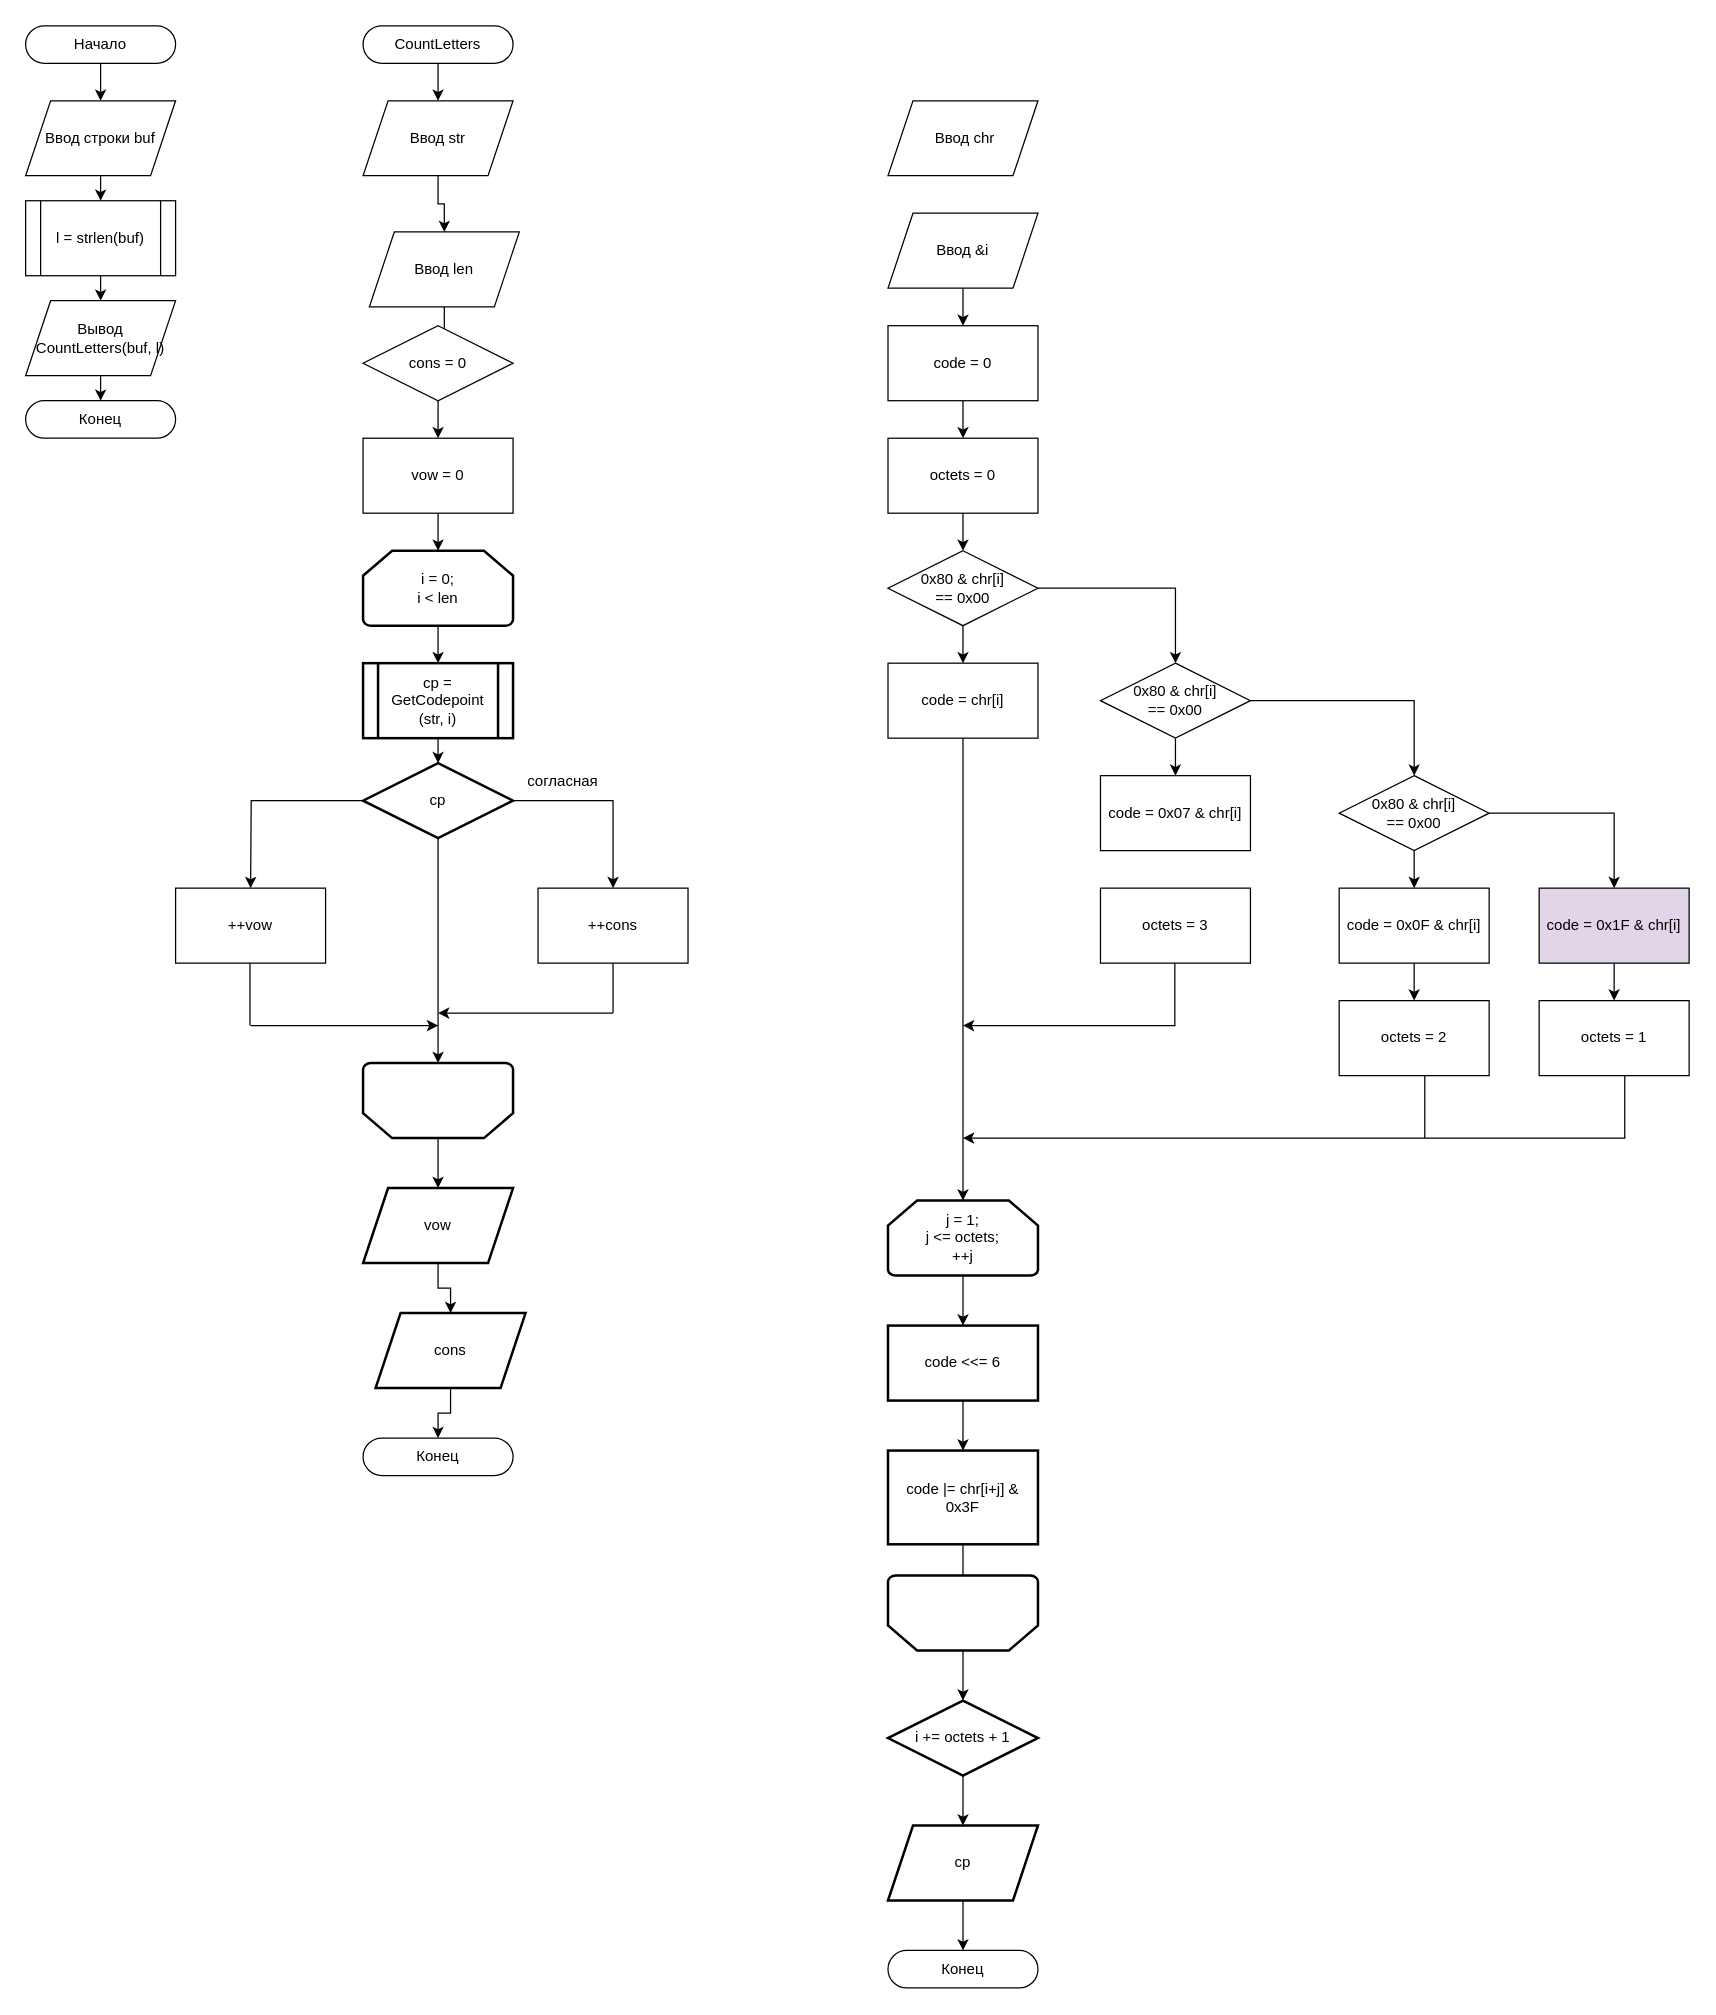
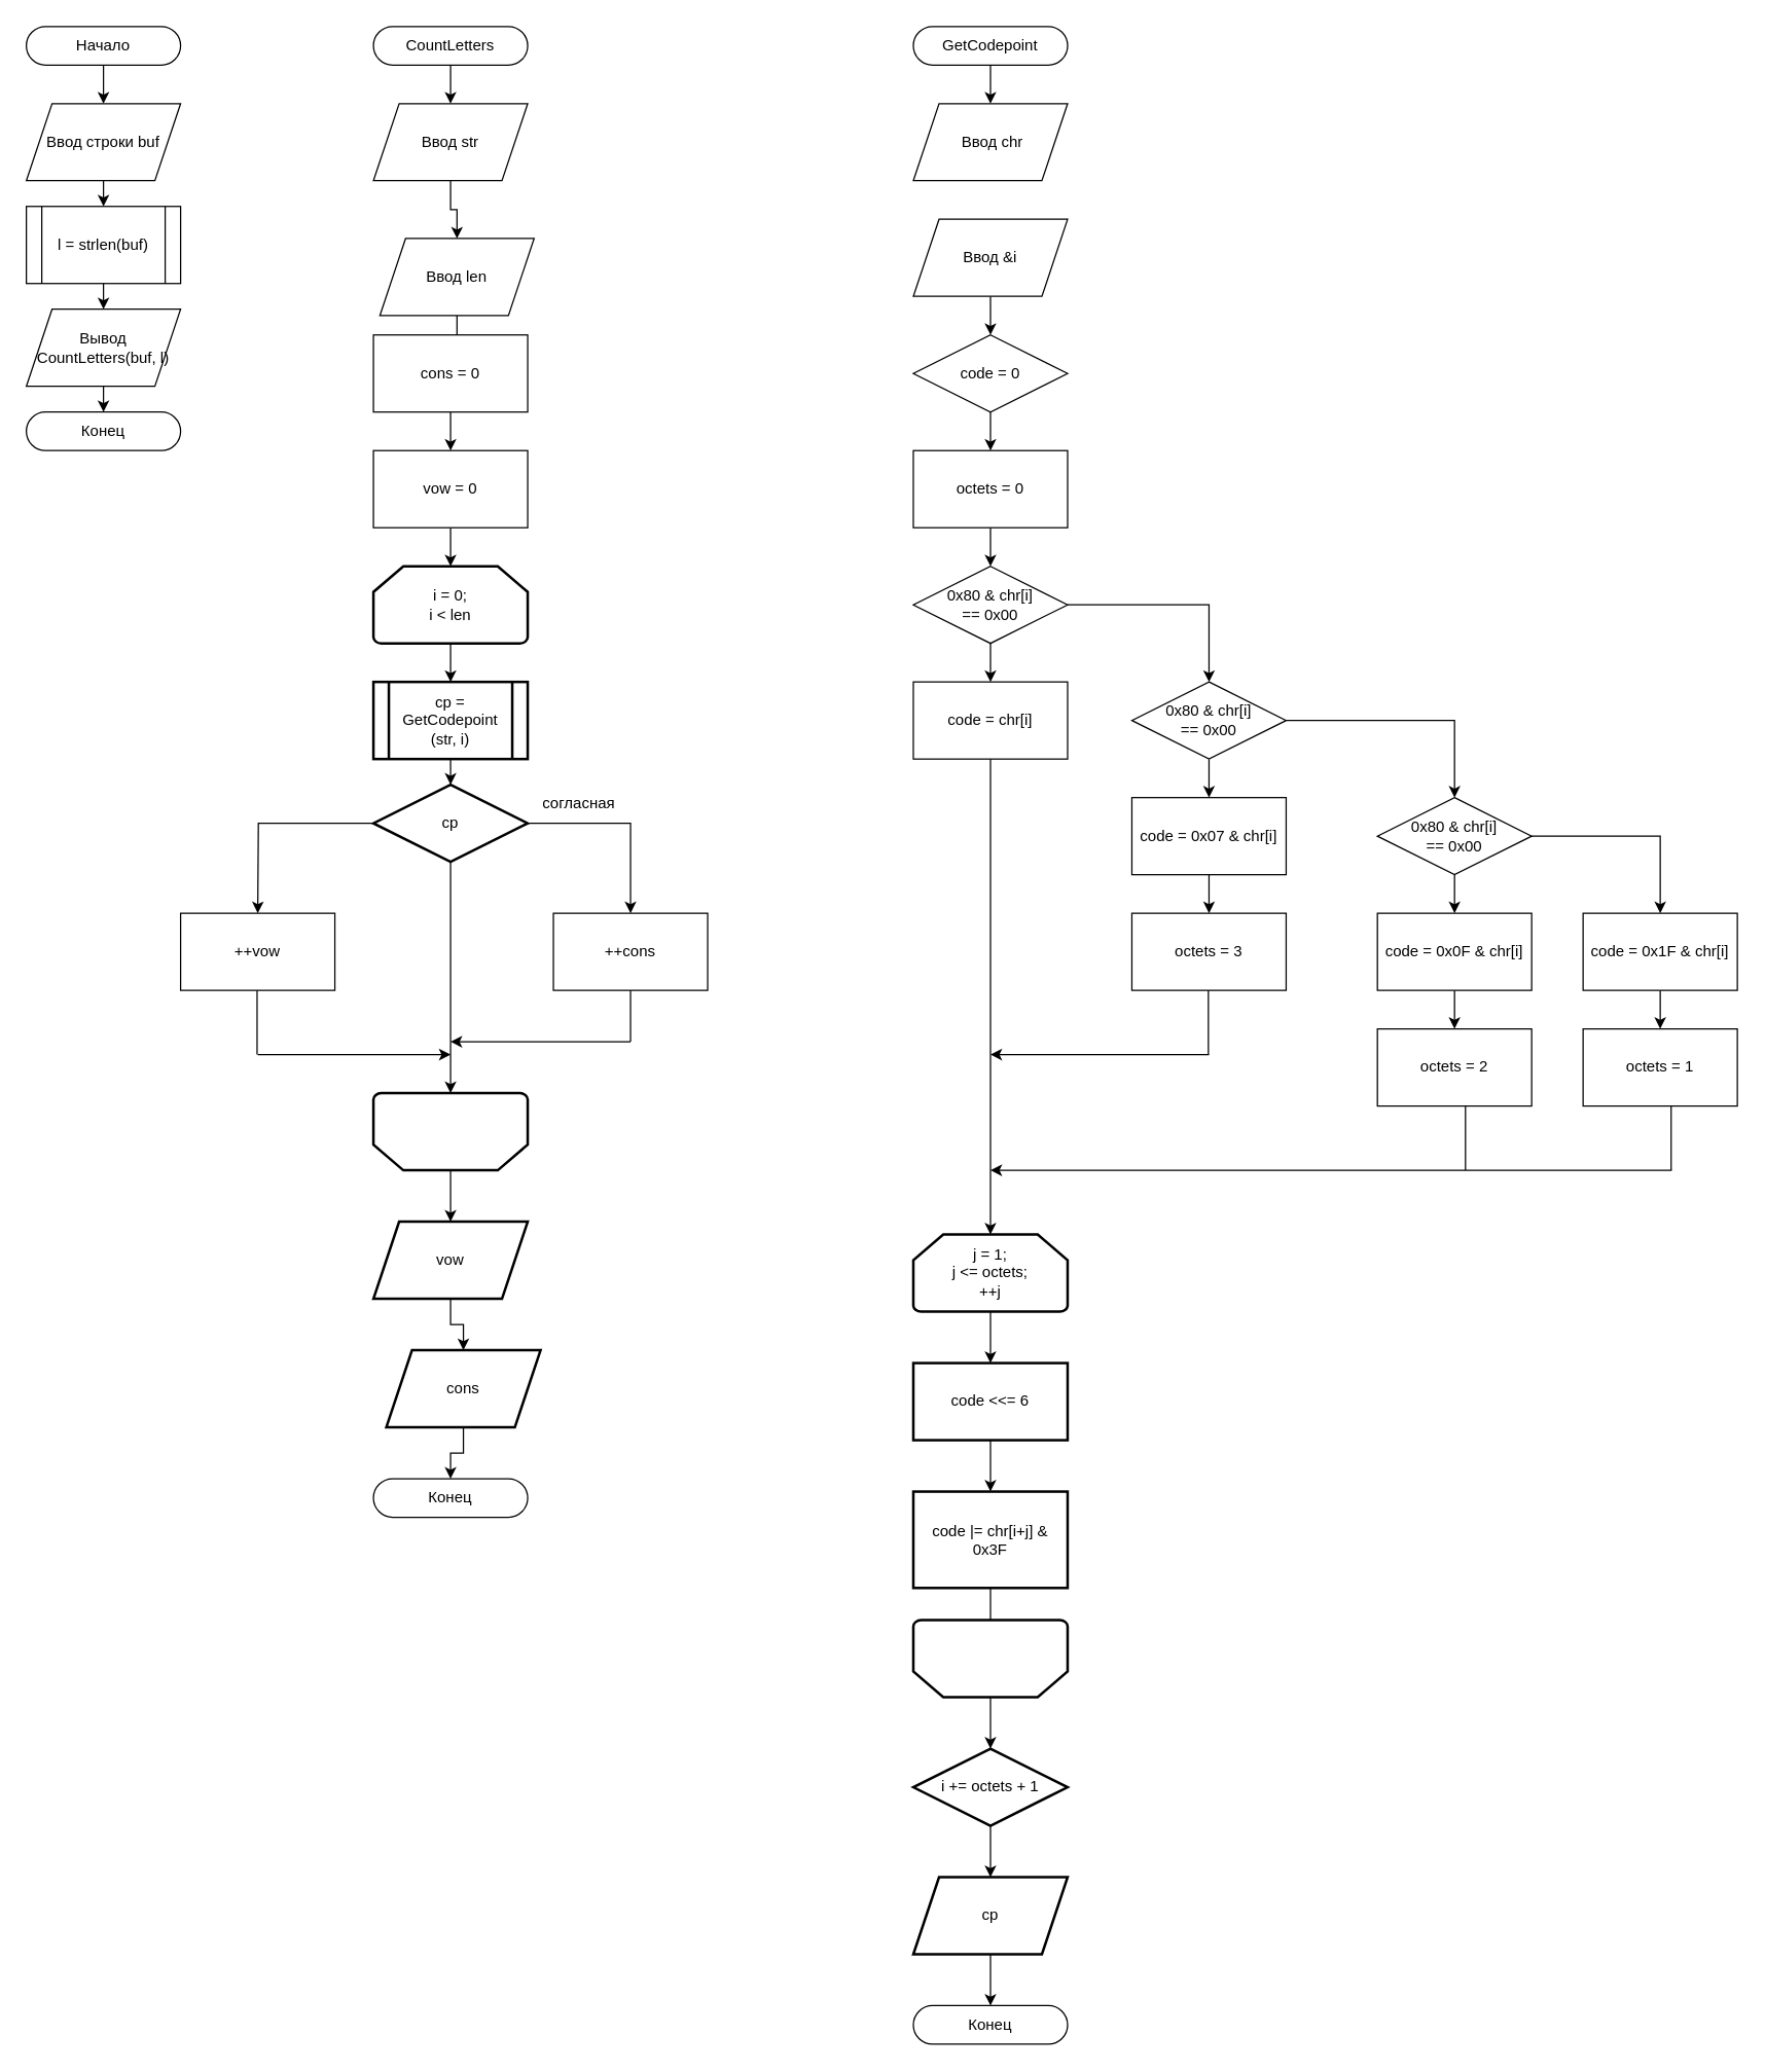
+ <mxCell id="44" value="GetCodepoint" style="rounded=1;whiteSpace=wrap;html=1;arcSize=50;" vertex="1" parent="1"><mxGeometry x="710" y="20" width="120" height="30" as="geometry" /></mxCell>
+ <mxCell id="43" value="" style="edgeStyle=orthogonalEdgeStyle;rounded=0;orthogonalLoop=1;jettySize=auto;html=1;" edge="1" parent="1" source="44" target="45"><mxGeometry relative="1" as="geometry" /></mxCell>
- <mxCell id="18" value="cons = 0" style="rhombus;whiteSpace=wrap;html=1;" vertex="1" parent="1"><mxGeometry x="290" y="260" width="120" height="60" as="geometry" /></mxCell>
+ <mxCell id="18" value="cons = 0" style="whiteSpace=wrap;html=1;" vertex="1" parent="1"><mxGeometry x="290" y="260" width="120" height="60" as="geometry" /></mxCell>
- <mxCell id="49" value="code = 0" style="whiteSpace=wrap;html=1;" vertex="1" parent="1"><mxGeometry x="710" y="260" width="120" height="60" as="geometry" /></mxCell>
+ <mxCell id="49" value="code = 0" style="rhombus;whiteSpace=wrap;html=1;" vertex="1" parent="1"><mxGeometry x="710" y="260" width="120" height="60" as="geometry" /></mxCell>
+ <mxCell id="60" value="" style="edgeStyle=orthogonalEdgeStyle;rounded=0;orthogonalLoop=1;jettySize=auto;html=1;" edge="1" parent="1" source="61" target="69"><mxGeometry relative="1" as="geometry" /></mxCell>
- <mxCell id="68" value="code = 0x1F &amp;amp; chr[i]" style="whiteSpace=wrap;html=1;fillColor=#e1d5e7;" vertex="1" parent="1"><mxGeometry x="1231" y="710" width="120" height="60" as="geometry" /></mxCell>
+ <mxCell id="68" value="code = 0x1F &amp;amp; chr[i]" style="whiteSpace=wrap;html=1;" vertex="1" parent="1"><mxGeometry x="1231" y="710" width="120" height="60" as="geometry" /></mxCell>
